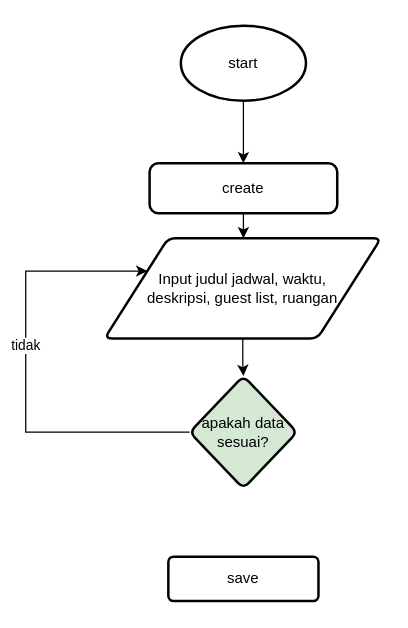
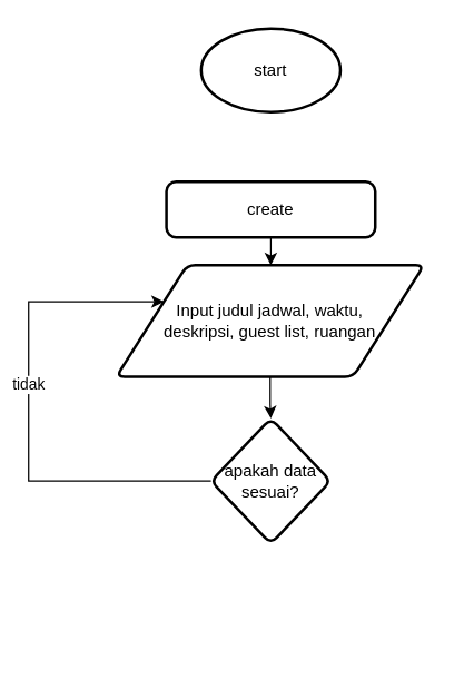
- <mxCell id="2" value="" style="edgeStyle=orthogonalEdgeStyle;rounded=0;orthogonalLoop=1;jettySize=auto;html=1;entryX=0.5;entryY=0;entryDx=0;entryDy=0;" edge="1" parent="1" source="3" target="5"><mxGeometry relative="1" as="geometry"><mxPoint x="194" y="160" as="targetPoint" /></mxGeometry></mxCell>
- <mxCell id="8" value="apakah data sesuai?" style="rhombus;whiteSpace=wrap;html=1;rounded=1;strokeWidth=2;arcSize=12;fillColor=#d5e8d4;" vertex="1" parent="1"><mxGeometry x="151" y="300" width="86" height="90" as="geometry" /></mxCell>
+ <mxCell id="8" value="apakah data sesuai?" style="rhombus;whiteSpace=wrap;html=1;rounded=1;strokeWidth=2;arcSize=12;" vertex="1" parent="1"><mxGeometry x="151" y="300" width="86" height="90" as="geometry" /></mxCell>
- <mxCell id="10" value="save" style="whiteSpace=wrap;html=1;rounded=1;strokeWidth=2;arcSize=12;" vertex="1" parent="1"><mxGeometry x="134" y="444.5" width="120" height="35.5" as="geometry" /></mxCell>
